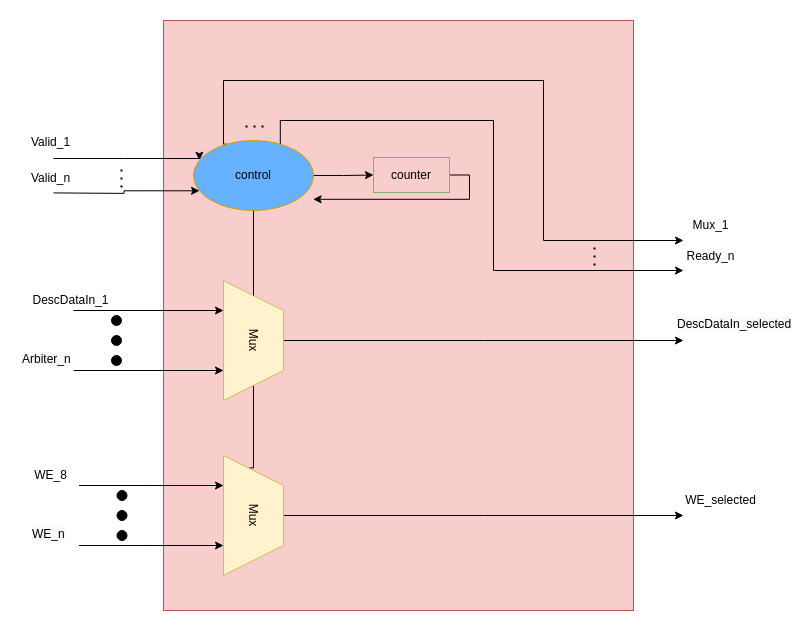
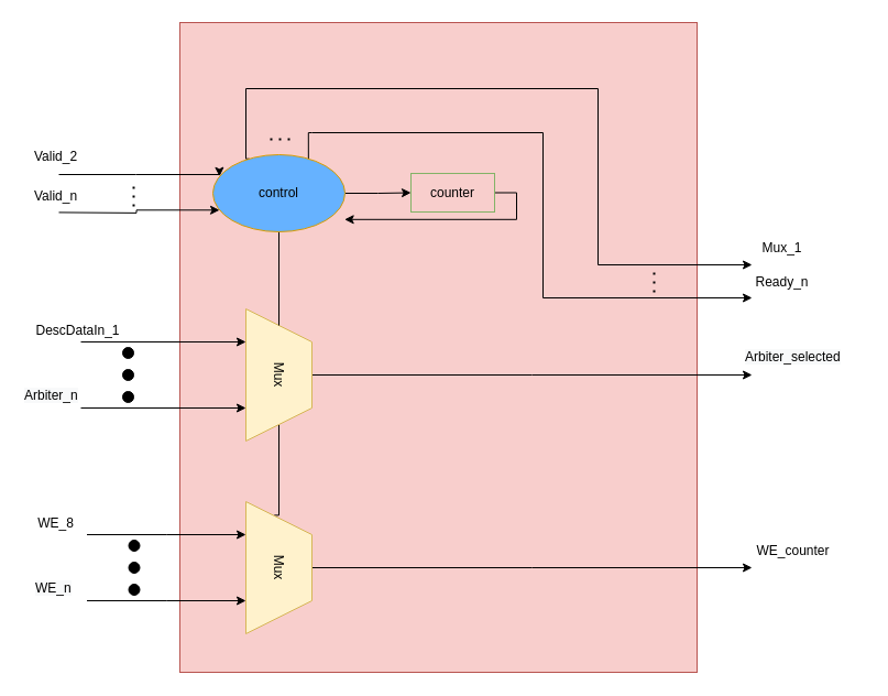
- <mxCell id="30" value="Valid_1" style="text;html=1;align=center;verticalAlign=middle;resizable=0;points=[];autosize=1;strokeColor=none;fillColor=none;" vertex="1" parent="1"><mxGeometry x="20" y="127" width="60" height="30" as="geometry" /></mxCell>
+ <mxCell id="30" value="Valid_2" style="text;html=1;align=center;verticalAlign=middle;resizable=0;points=[];autosize=1;strokeColor=none;fillColor=none;" vertex="1" parent="1"><mxGeometry x="20" y="127" width="60" height="30" as="geometry" /></mxCell>
- <mxCell id="38" value="&lt;span style=&quot;color: rgb(0, 0, 0); font-family: Helvetica; font-size: 12px; font-style: normal; font-variant-ligatures: normal; font-variant-caps: normal; font-weight: 400; letter-spacing: normal; orphans: 2; text-align: center; text-indent: 0px; text-transform: none; widows: 2; word-spacing: 0px; -webkit-text-stroke-width: 0px; background-color: rgb(248, 249, 250); text-decoration-thickness: initial; text-decoration-style: initial; text-decoration-color: initial; float: none; display: inline !important;&quot;&gt;DescDataIn_selected&lt;/span&gt;" style="text;whiteSpace=wrap;html=1;" vertex="1" parent="1"><mxGeometry x="675" y="310" width="110" height="40" as="geometry" /></mxCell>
+ <mxCell id="38" value="&lt;span style=&quot;color: rgb(0, 0, 0); font-family: Helvetica; font-size: 12px; font-style: normal; font-variant-ligatures: normal; font-variant-caps: normal; font-weight: 400; letter-spacing: normal; orphans: 2; text-align: center; text-indent: 0px; text-transform: none; widows: 2; word-spacing: 0px; -webkit-text-stroke-width: 0px; background-color: rgb(248, 249, 250); text-decoration-thickness: initial; text-decoration-style: initial; text-decoration-color: initial; float: none; display: inline !important;&quot;&gt;Arbiter_selected&lt;/span&gt;" style="text;whiteSpace=wrap;html=1;" vertex="1" parent="1"><mxGeometry x="675" y="310" width="110" height="40" as="geometry" /></mxCell>
- <mxCell id="39" value="&lt;span style=&quot;&quot;&gt;WE_selected&lt;/span&gt;" style="text;html=1;align=center;verticalAlign=middle;resizable=0;points=[];autosize=1;strokeColor=none;fillColor=none;" vertex="1" parent="1"><mxGeometry x="675" y="485" width="90" height="30" as="geometry" /></mxCell>
+ <mxCell id="39" value="&lt;span style=&quot;&quot;&gt;WE_counter&lt;/span&gt;" style="text;html=1;align=center;verticalAlign=middle;resizable=0;points=[];autosize=1;strokeColor=none;fillColor=none;" vertex="1" parent="1"><mxGeometry x="675" y="485" width="90" height="30" as="geometry" /></mxCell>
